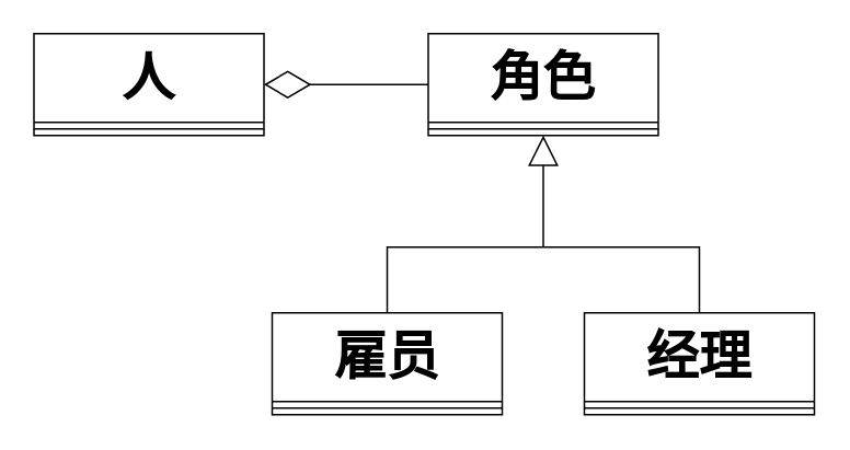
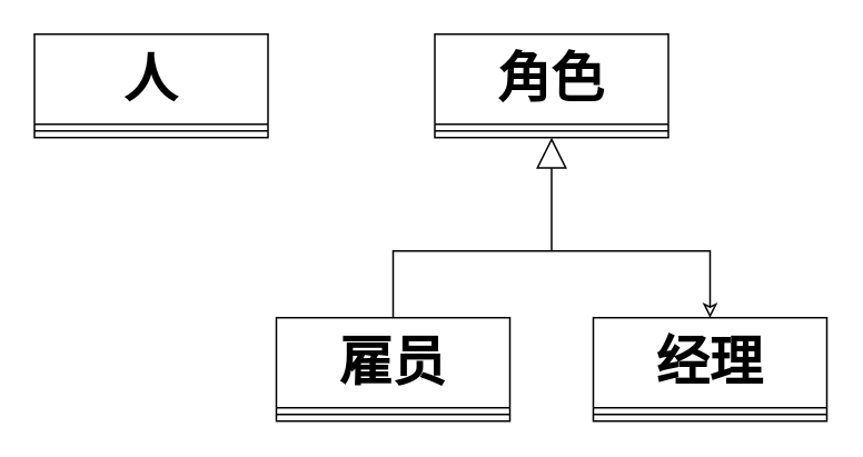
- <mxCell id="2" style="edgeStyle=orthogonalEdgeStyle;rounded=0;orthogonalLoop=1;jettySize=auto;html=1;entryX=0;entryY=0.5;entryDx=0;entryDy=0;endArrow=none;endFill=0;startSize=26;endSize=26;startArrow=diamondThin;startFill=0;" edge="1" parent="1" source="3" target="10"><mxGeometry relative="1" as="geometry" /></mxCell>
- <mxCell id="5" style="edgeStyle=orthogonalEdgeStyle;rounded=0;orthogonalLoop=1;jettySize=auto;html=1;entryX=0.5;entryY=0;entryDx=0;entryDy=0;exitX=0.5;exitY=0;exitDx=0;exitDy=0;endArrow=none;endFill=0;" edge="1" parent="1" source="6" target="8"><mxGeometry relative="1" as="geometry"><Array as="points"><mxPoint x="235" y="150" /><mxPoint x="425" y="150" /></Array></mxGeometry></mxCell>
+ <mxCell id="5" style="edgeStyle=orthogonalEdgeStyle;rounded=0;orthogonalLoop=1;jettySize=auto;html=1;entryX=0.5;entryY=0;entryDx=0;entryDy=0;exitX=0.5;exitY=0;exitDx=0;exitDy=0;endArrow=classic;endFill=0;" edge="1" parent="1" source="6" target="8"><mxGeometry relative="1" as="geometry"><Array as="points"><mxPoint x="235" y="150" /><mxPoint x="425" y="150" /></Array></mxGeometry></mxCell>
